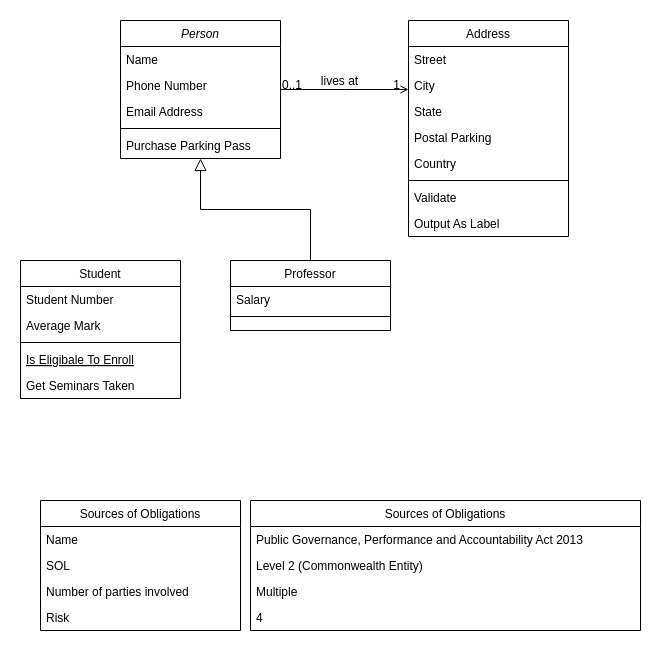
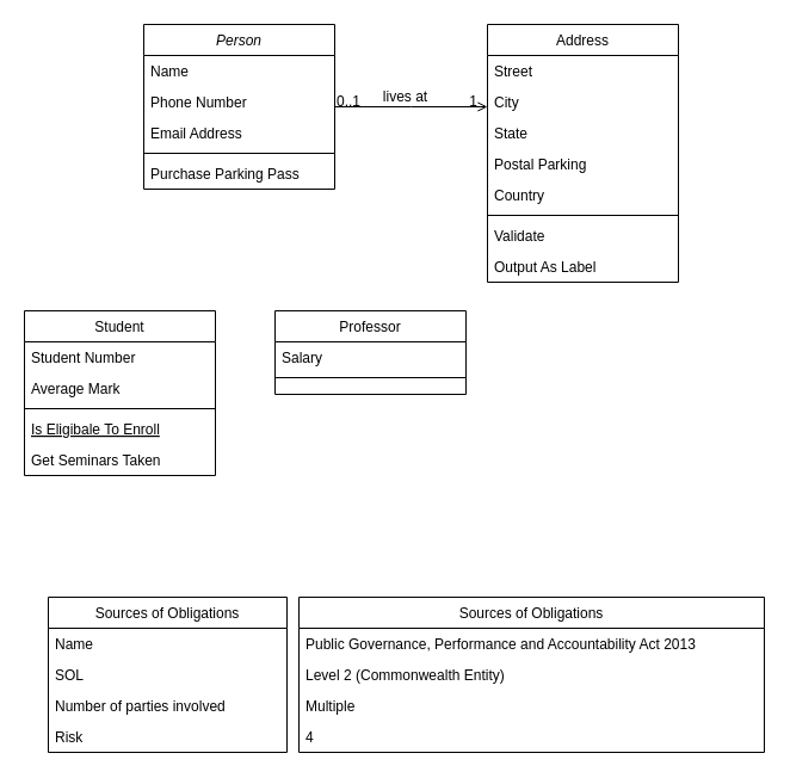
- <mxCell id="17" value="" style="endArrow=block;endSize=10;endFill=0;shadow=0;strokeWidth=1;rounded=0;edgeStyle=elbowEdgeStyle;elbow=vertical;" parent="1" source="14" target="2" edge="1"><mxGeometry width="160" relative="1" as="geometry"><mxPoint x="110" y="273" as="sourcePoint" /><mxPoint x="210" y="171" as="targetPoint" /></mxGeometry></mxCell>
